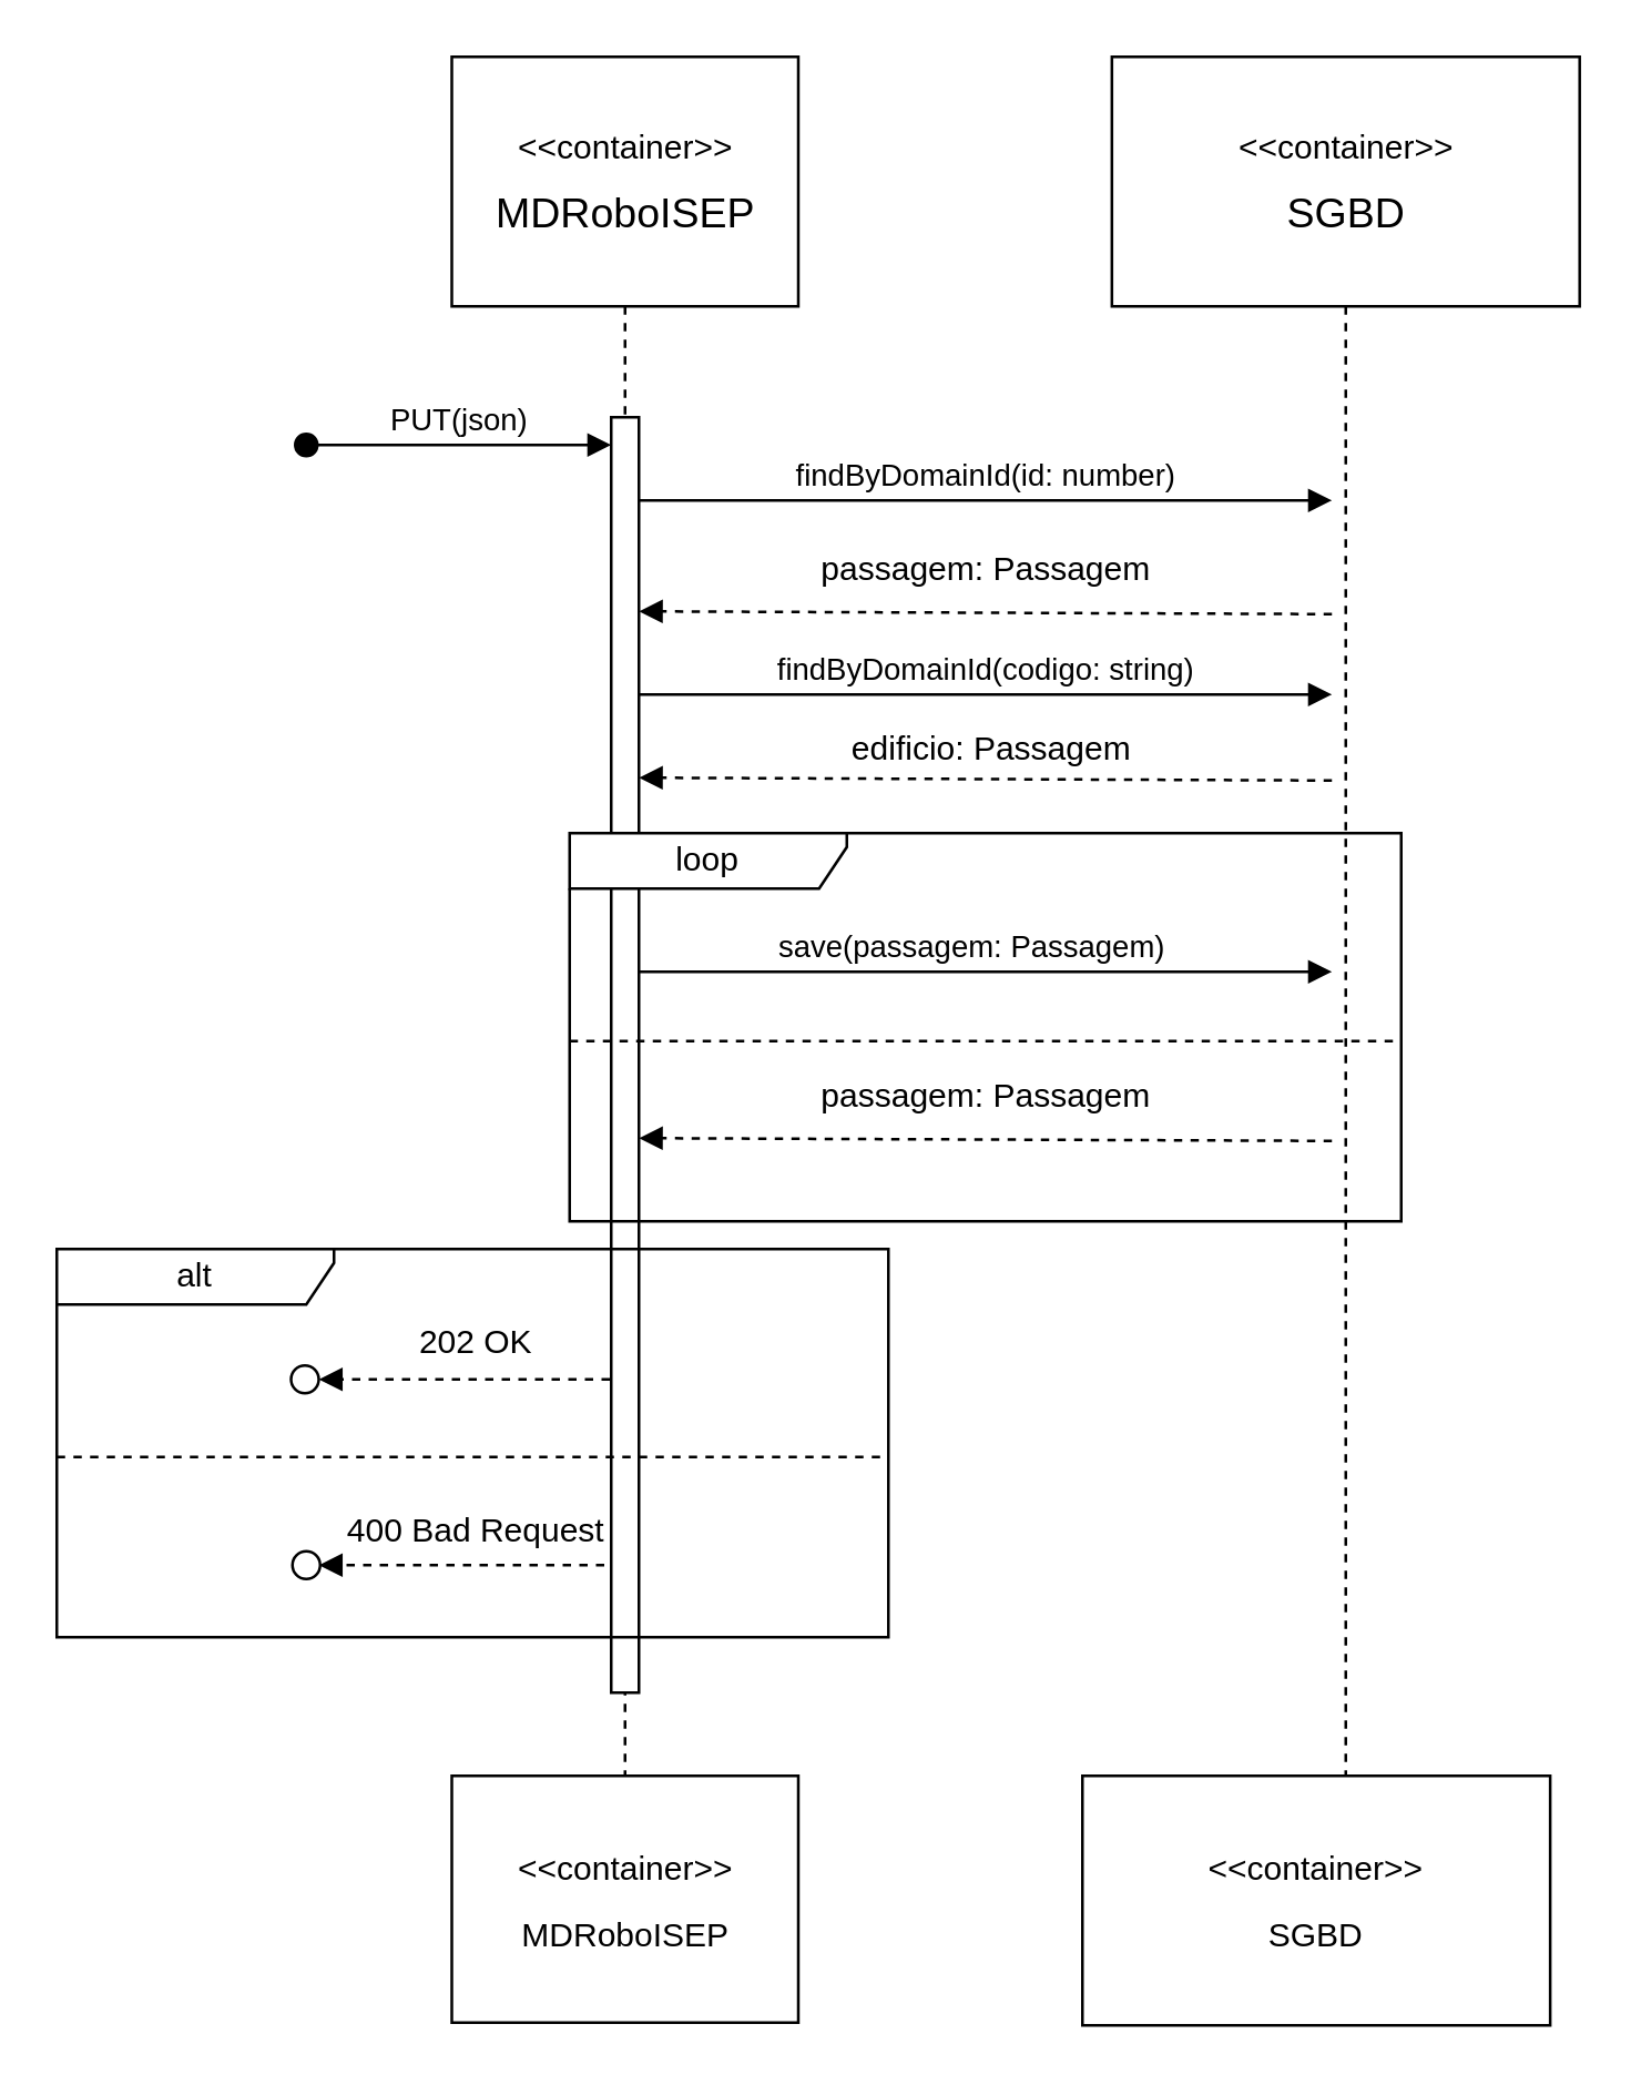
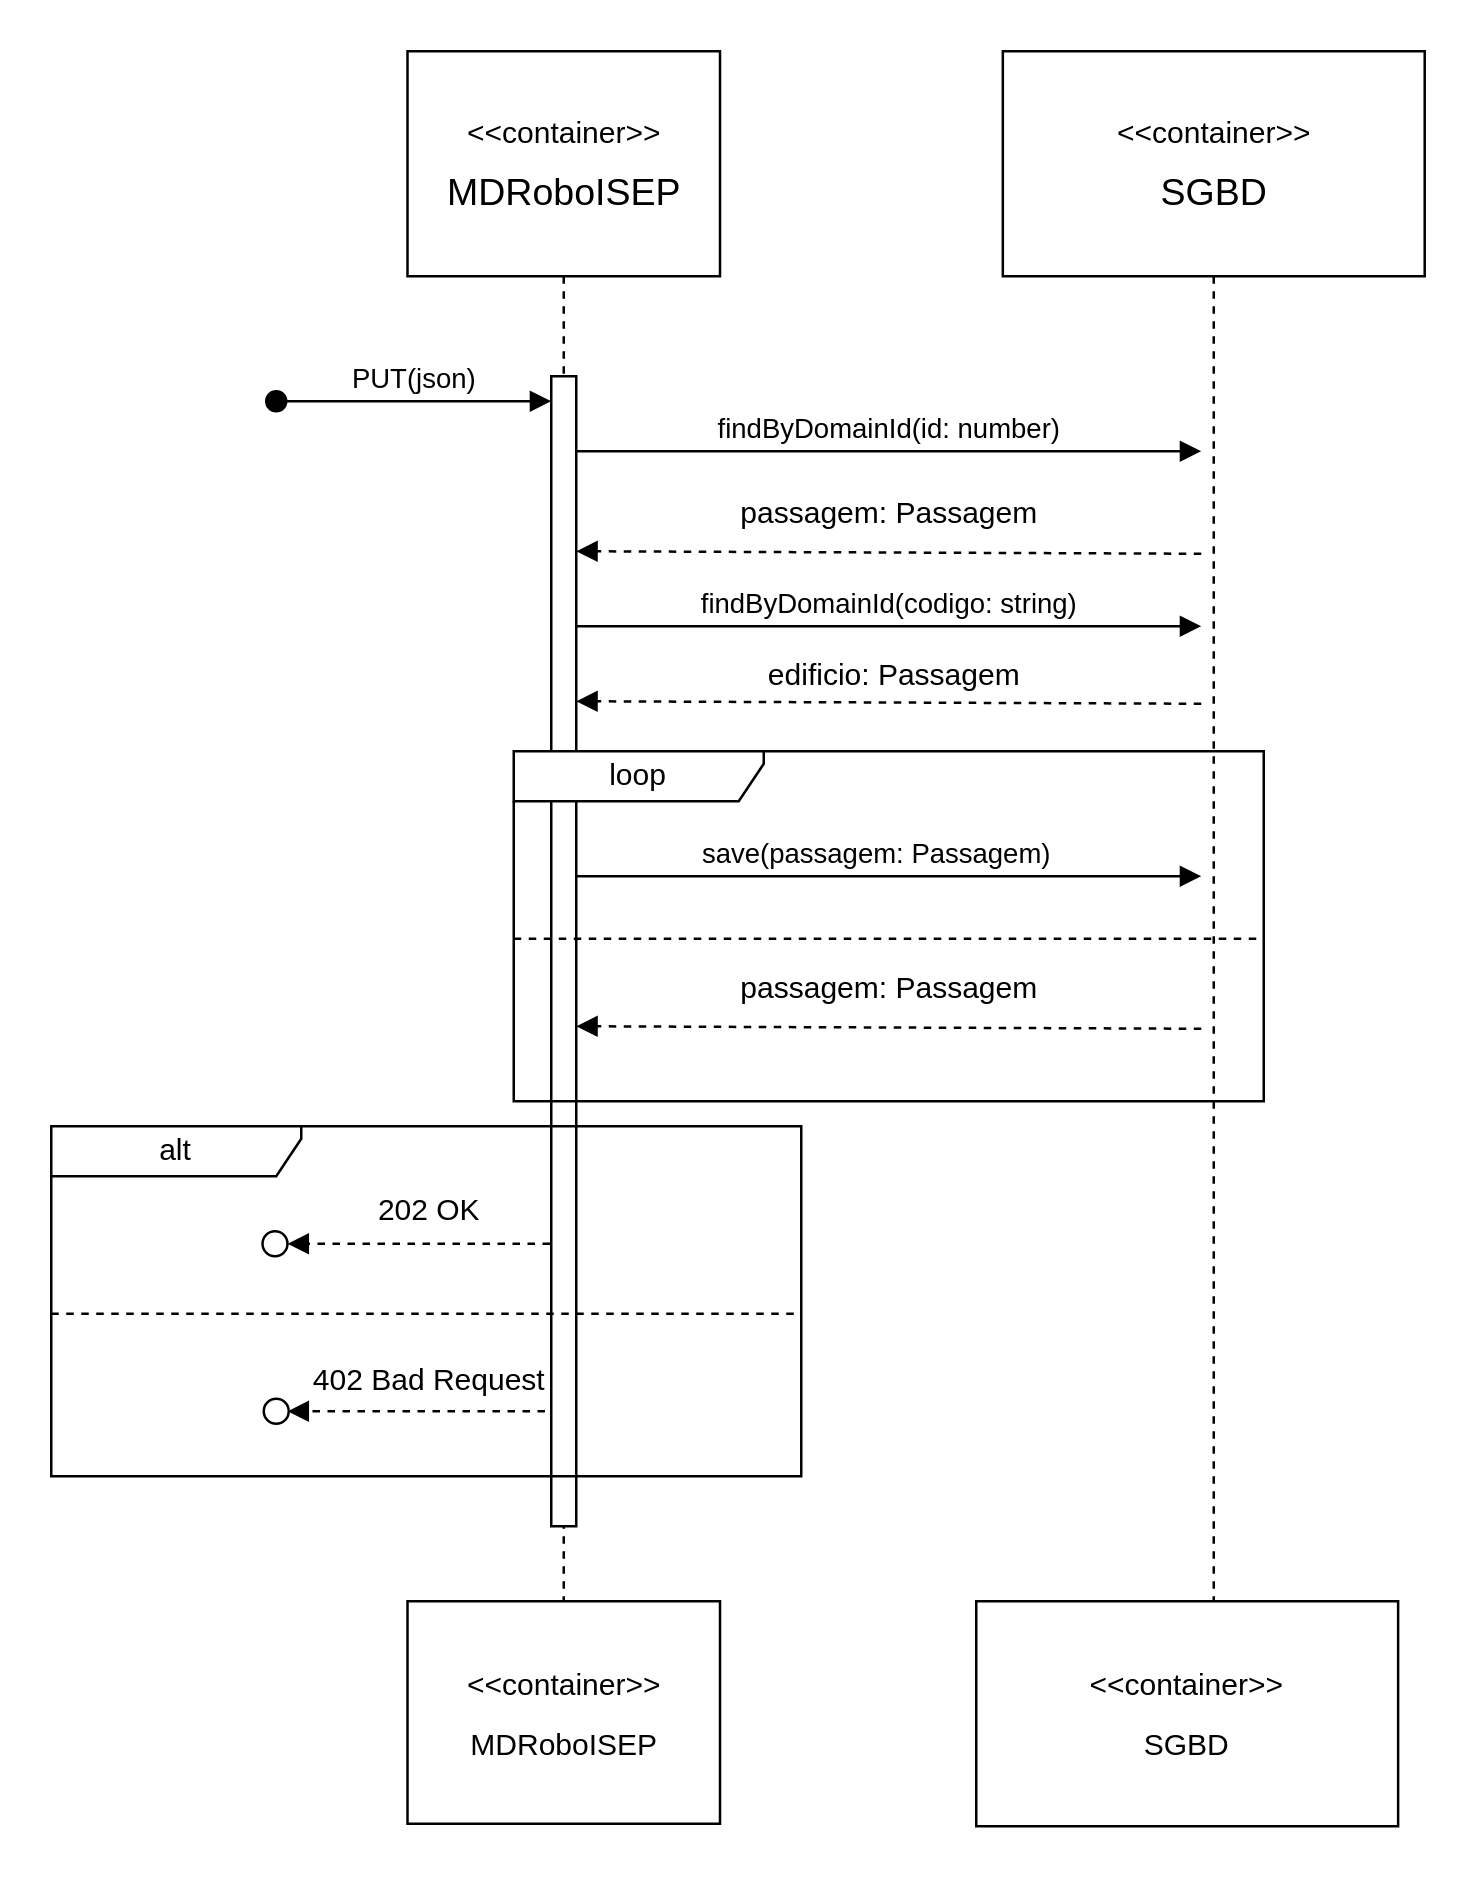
- <mxCell id="18" value="400&amp;nbsp;Bad Request" style="text;html=1;align=center;verticalAlign=middle;resizable=0;points=[];autosize=1;strokeColor=none;fillColor=none;" vertex="1" parent="16"><mxGeometry x="90.5" y="87" width="120" height="30" as="geometry" /></mxCell>
+ <mxCell id="18" value="402&amp;nbsp;Bad Request" style="text;html=1;align=center;verticalAlign=middle;resizable=0;points=[];autosize=1;strokeColor=none;fillColor=none;" vertex="1" parent="16"><mxGeometry x="90.5" y="87" width="120" height="30" as="geometry" /></mxCell>
